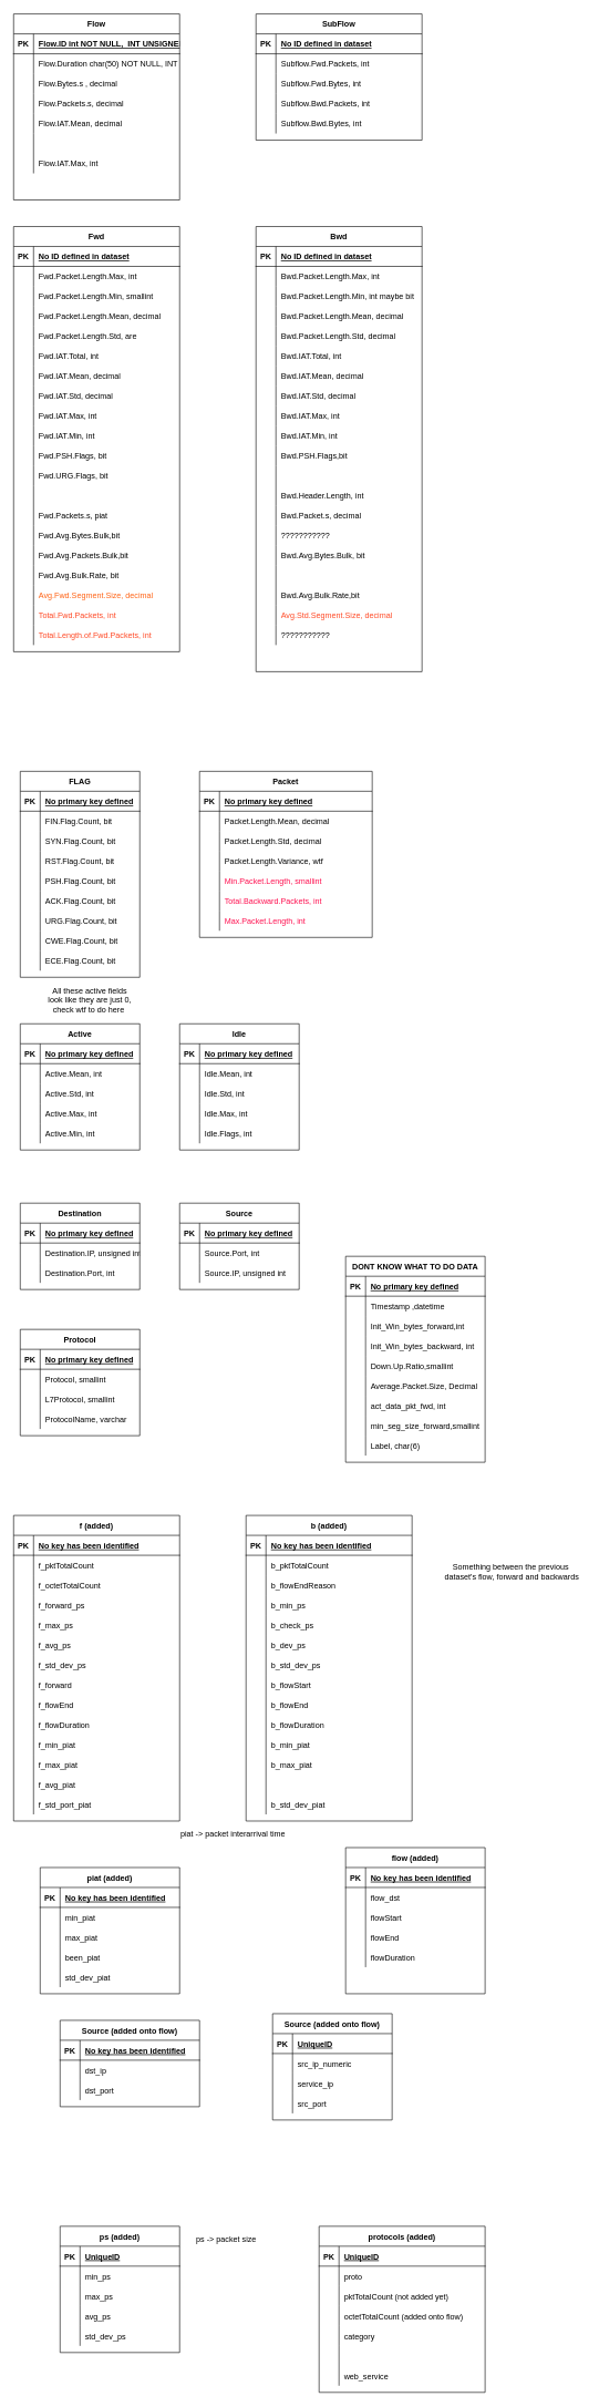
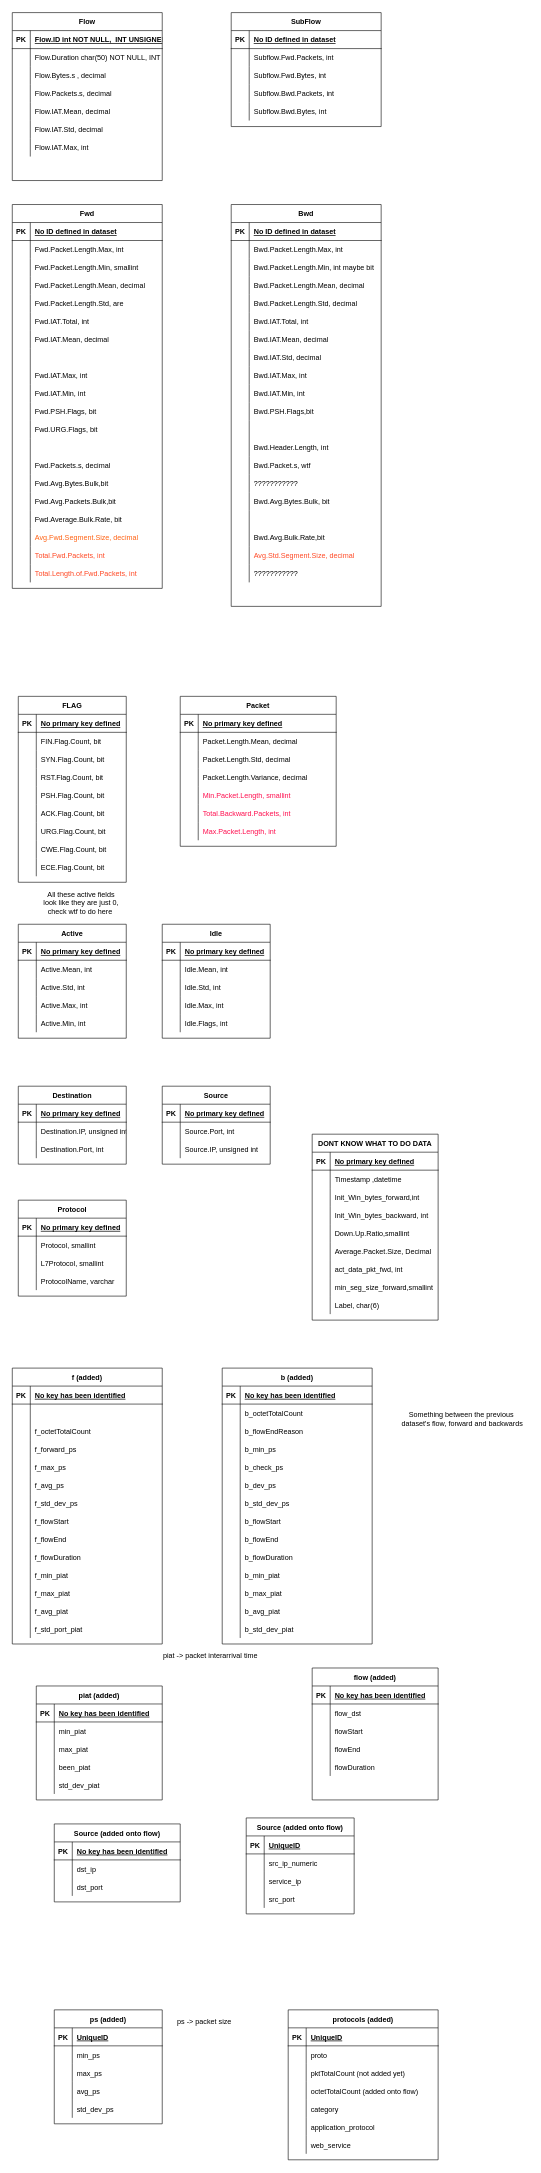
+ <mxCell id="36" value="Flow.IAT.Std, decimal" style="shape=partialRectangle;connectable=0;fillColor=none;top=0;left=0;bottom=0;right=0;align=left;spacingLeft=6;overflow=hidden;" parent="34" vertex="1"><mxGeometry x="30" width="220" height="30" as="geometry" /></mxCell>
- <mxCell id="66" value="Fwd.IAT.Std, decimal" style="shape=partialRectangle;connectable=0;fillColor=none;top=0;left=0;bottom=0;right=0;align=left;spacingLeft=6;overflow=hidden;" parent="64" vertex="1"><mxGeometry x="30" width="220" height="30" as="geometry" /></mxCell>
- <mxCell id="83" value="Fwd.Packets.s, piat" style="shape=partialRectangle;connectable=0;fillColor=none;top=0;left=0;bottom=0;right=0;align=left;spacingLeft=6;overflow=hidden;" parent="81" vertex="1"><mxGeometry x="30" width="220" height="30" as="geometry" /></mxCell>
+ <mxCell id="83" value="Fwd.Packets.s, decimal" style="shape=partialRectangle;connectable=0;fillColor=none;top=0;left=0;bottom=0;right=0;align=left;spacingLeft=6;overflow=hidden;" parent="81" vertex="1"><mxGeometry x="30" width="220" height="30" as="geometry" /></mxCell>
- <mxCell id="143" value="Bwd.Packet.s, decimal" style="shape=partialRectangle;connectable=0;fillColor=none;top=0;left=0;bottom=0;right=0;align=left;spacingLeft=6;overflow=hidden;" parent="141" vertex="1"><mxGeometry x="30" width="220" height="30" as="geometry" /></mxCell>
+ <mxCell id="143" value="Bwd.Packet.s, wtf" style="shape=partialRectangle;connectable=0;fillColor=none;top=0;left=0;bottom=0;right=0;align=left;spacingLeft=6;overflow=hidden;" parent="141" vertex="1"><mxGeometry x="30" width="220" height="30" as="geometry" /></mxCell>
- <mxCell id="92" value="Fwd.Avg.Bulk.Rate, bit" style="shape=partialRectangle;connectable=0;fillColor=none;top=0;left=0;bottom=0;right=0;align=left;spacingLeft=6;overflow=hidden;" parent="90" vertex="1"><mxGeometry x="30" width="220" height="30" as="geometry" /></mxCell>
+ <mxCell id="92" value="Fwd.Average.Bulk.Rate, bit" style="shape=partialRectangle;connectable=0;fillColor=none;top=0;left=0;bottom=0;right=0;align=left;spacingLeft=6;overflow=hidden;" parent="90" vertex="1"><mxGeometry x="30" width="220" height="30" as="geometry" /></mxCell>
- <mxCell id="203" value="Packet.Length.Variance, wtf" style="shape=partialRectangle;connectable=0;fillColor=none;top=0;left=0;bottom=0;right=0;align=left;spacingLeft=6;overflow=hidden;" parent="201" vertex="1"><mxGeometry x="30" width="230" height="30" as="geometry" /></mxCell>
+ <mxCell id="203" value="Packet.Length.Variance, decimal" style="shape=partialRectangle;connectable=0;fillColor=none;top=0;left=0;bottom=0;right=0;align=left;spacingLeft=6;overflow=hidden;" parent="201" vertex="1"><mxGeometry x="30" width="230" height="30" as="geometry" /></mxCell>
- <mxCell id="313" value="f_pktTotalCount" style="shape=partialRectangle;overflow=hidden;connectable=0;fillColor=none;top=0;left=0;bottom=0;right=0;align=left;spacingLeft=6;" parent="311" vertex="1"><mxGeometry x="30" width="220" height="30" as="geometry" /></mxCell>
- <mxCell id="356" value="b_pktTotalCount" style="shape=partialRectangle;overflow=hidden;connectable=0;fillColor=none;top=0;left=0;bottom=0;right=0;align=left;spacingLeft=6;" parent="354" vertex="1"><mxGeometry x="30" width="220" height="30" as="geometry" /></mxCell>
+ <mxCell id="356" value="b_octetTotalCount" style="shape=partialRectangle;overflow=hidden;connectable=0;fillColor=none;top=0;left=0;bottom=0;right=0;align=left;spacingLeft=6;" parent="354" vertex="1"><mxGeometry x="30" width="220" height="30" as="geometry" /></mxCell>
- <mxCell id="331" value="f_forward" style="shape=partialRectangle;connectable=0;fillColor=none;top=0;left=0;bottom=0;right=0;align=left;spacingLeft=6;overflow=hidden;" parent="329" vertex="1"><mxGeometry x="30" width="220" height="30" as="geometry" /></mxCell>
+ <mxCell id="331" value="f_flowStart" style="shape=partialRectangle;connectable=0;fillColor=none;top=0;left=0;bottom=0;right=0;align=left;spacingLeft=6;overflow=hidden;" parent="329" vertex="1"><mxGeometry x="30" width="220" height="30" as="geometry" /></mxCell>
+ <mxCell id="389" value="b_avg_piat" style="shape=partialRectangle;connectable=0;fillColor=none;top=0;left=0;bottom=0;right=0;align=left;spacingLeft=6;overflow=hidden;" parent="387" vertex="1"><mxGeometry x="30" width="220" height="30" as="geometry" /></mxCell>
+ <mxCell id="490" value="application_protocol" style="shape=partialRectangle;connectable=0;fillColor=none;top=0;left=0;bottom=0;right=0;align=left;spacingLeft=6;overflow=hidden;" parent="488" vertex="1"><mxGeometry x="30" width="220" height="30" as="geometry" /></mxCell>
